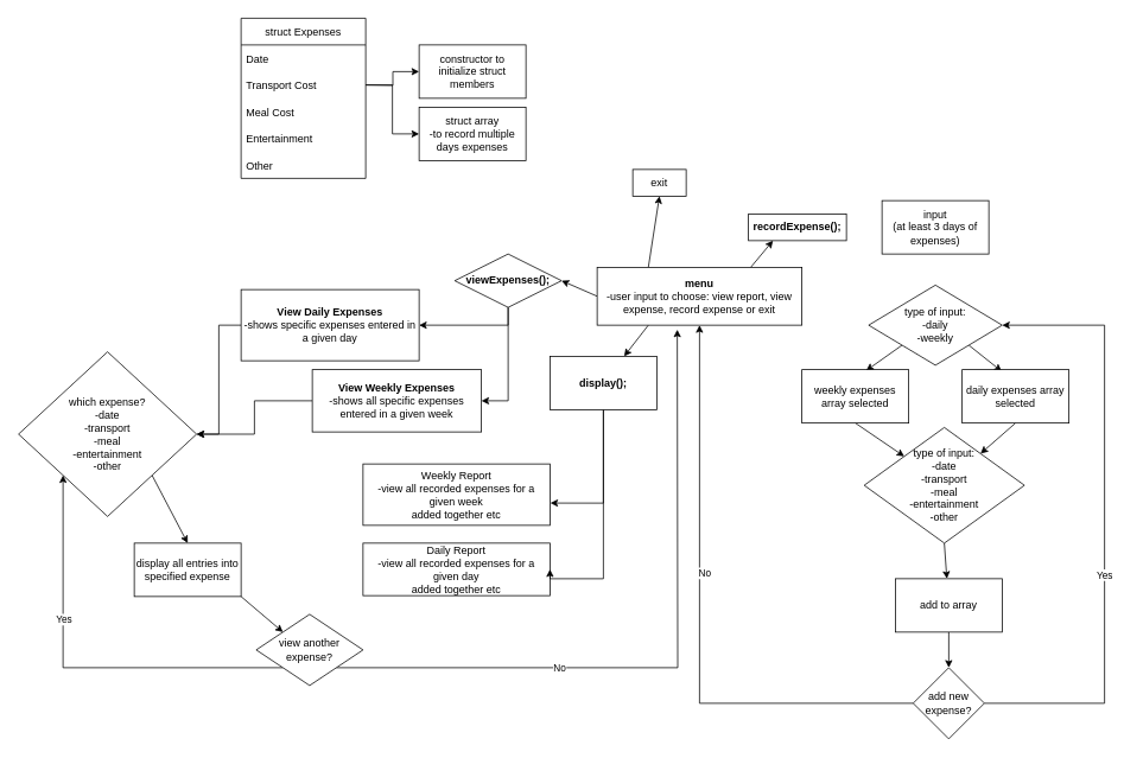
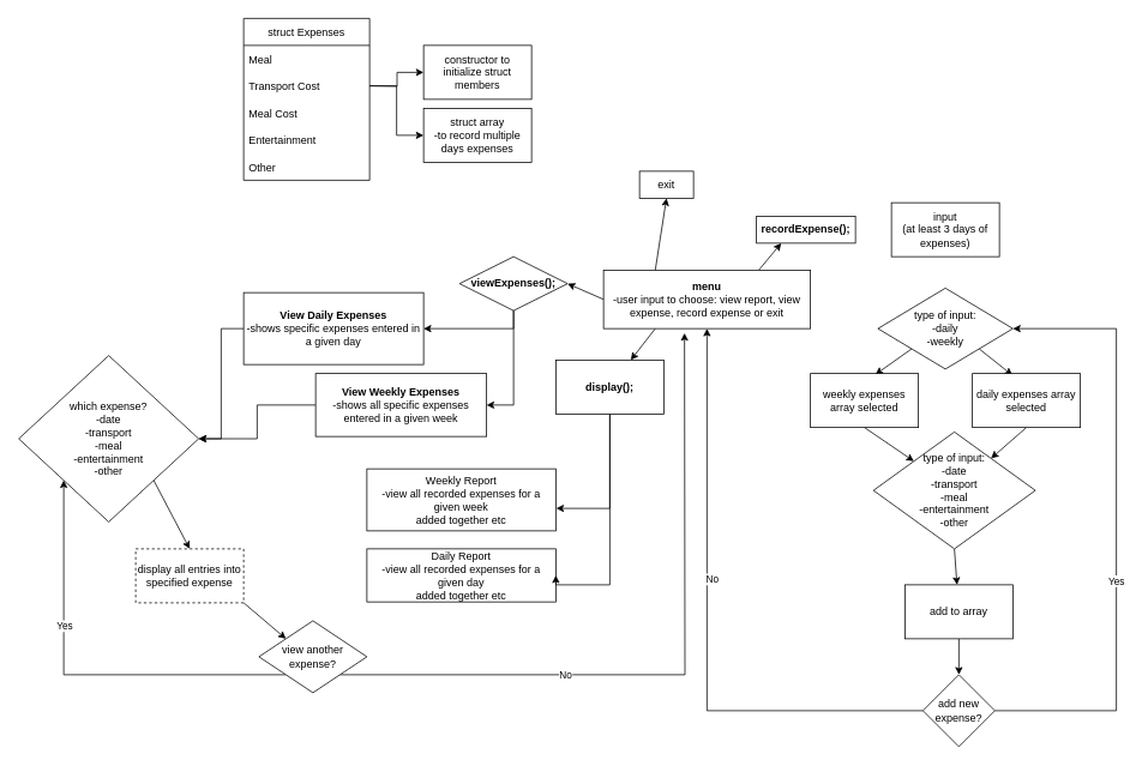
- <mxCell id="3" value="Date" style="text;strokeColor=none;fillColor=none;align=left;verticalAlign=middle;spacingLeft=4;spacingRight=4;overflow=hidden;points=[[0,0.5],[1,0.5]];portConstraint=eastwest;rotatable=0;" vertex="1" parent="2"><mxGeometry y="30" width="140" height="30" as="geometry" /></mxCell>
+ <mxCell id="3" value="Meal" style="text;strokeColor=none;fillColor=none;align=left;verticalAlign=middle;spacingLeft=4;spacingRight=4;overflow=hidden;points=[[0,0.5],[1,0.5]];portConstraint=eastwest;rotatable=0;" vertex="1" parent="2"><mxGeometry y="30" width="140" height="30" as="geometry" /></mxCell>
- <mxCell id="49" value="display all entries into specified expense" style="rounded=0;whiteSpace=wrap;html=1;" vertex="1" parent="1"><mxGeometry x="150" y="610" width="120" height="60" as="geometry" /></mxCell>
+ <mxCell id="49" value="display all entries into specified expense" style="rounded=0;whiteSpace=wrap;html=1;dashed=1;" vertex="1" parent="1"><mxGeometry x="150" y="610" width="120" height="60" as="geometry" /></mxCell>
